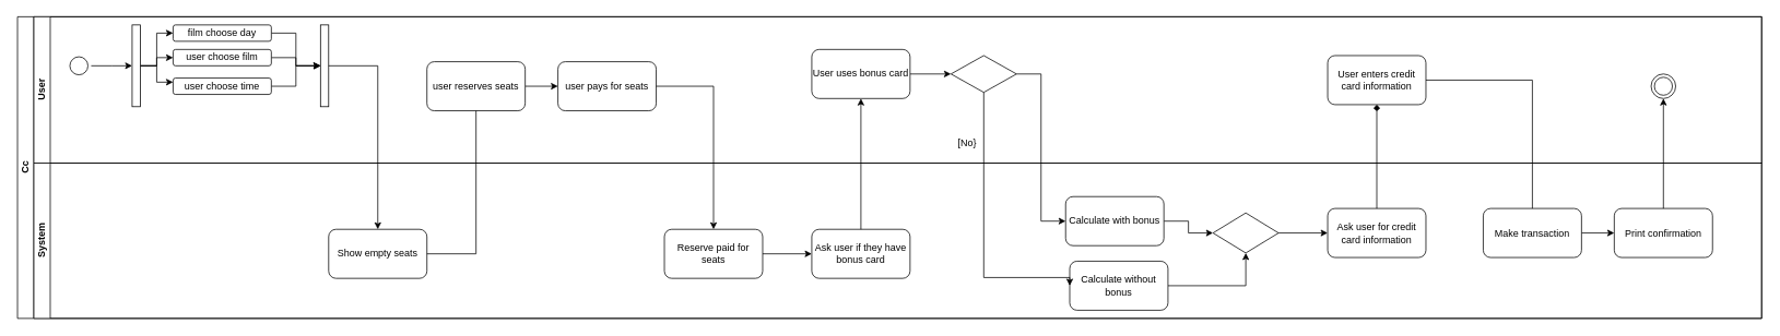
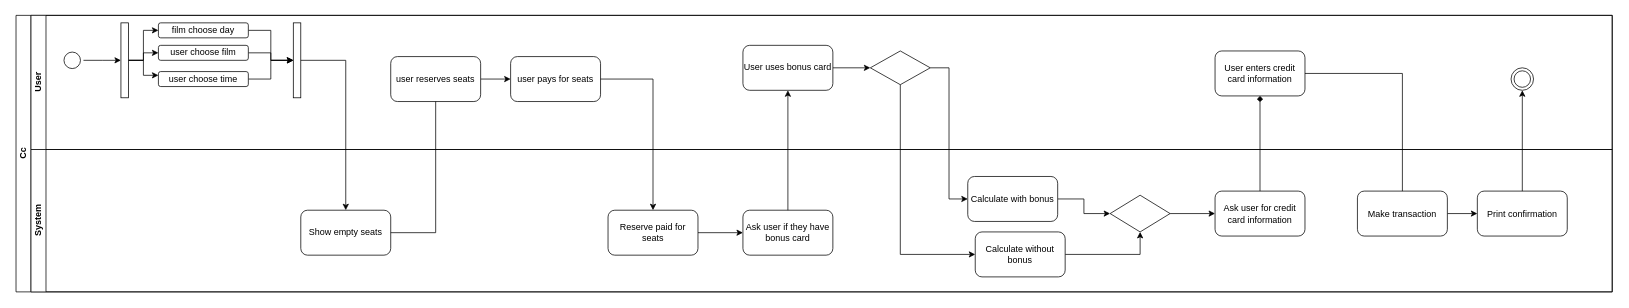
- <mxCell id="23" value="[No}" style="text;html=1;align=center;verticalAlign=middle;whiteSpace=wrap;rounded=0;" parent="3" vertex="1"><mxGeometry x="1110" y="140" width="60" height="30" as="geometry" /></mxCell>
- <mxCell id="34" value="Calculate with bonus" style="rounded=1;whiteSpace=wrap;html=1;" parent="26" vertex="1"><mxGeometry x="1260" y="41" width="120" height="60" as="geometry" /></mxCell>
+ <mxCell id="34" value="Calculate with bonus" style="rounded=1;whiteSpace=wrap;html=1;" parent="26" vertex="1"><mxGeometry x="1250" y="36" width="120" height="60" as="geometry" /></mxCell>
- <mxCell id="32" value="Calculate without bonus" style="rounded=1;whiteSpace=wrap;html=1;" parent="26" vertex="1"><mxGeometry x="1265" y="120" width="120" height="60" as="geometry" /></mxCell>
+ <mxCell id="32" value="Calculate without bonus" style="rounded=1;whiteSpace=wrap;html=1;" parent="26" vertex="1"><mxGeometry x="1260" y="110" width="120" height="60" as="geometry" /></mxCell>
